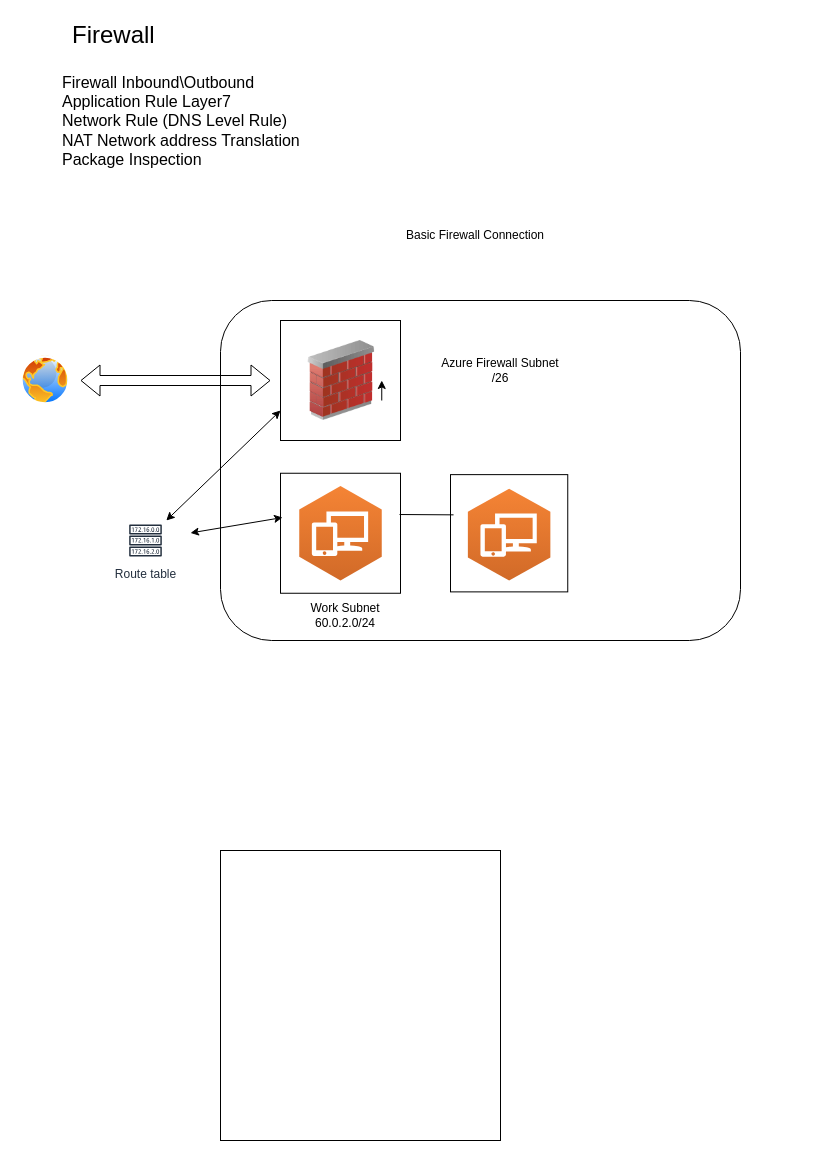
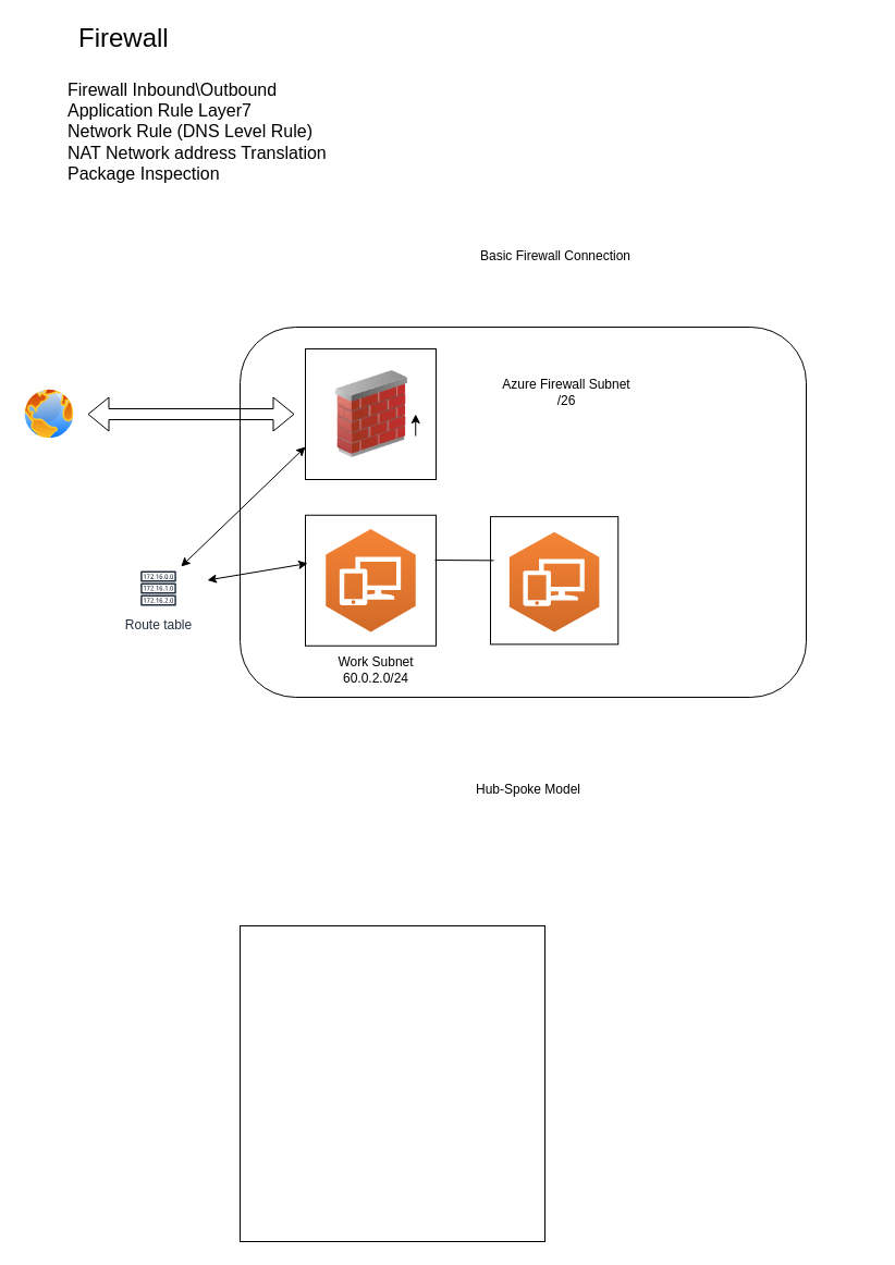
- <mxCell id="20" value="Basic Firewall Connection" style="text;html=1;align=center;verticalAlign=middle;whiteSpace=wrap;rounded=0;" vertex="1" parent="1"><mxGeometry x="185" y="220" width="580" height="30" as="geometry" /></mxCell>
+ <mxCell id="20" value="Basic Firewall Connection" style="text;html=1;align=center;verticalAlign=middle;whiteSpace=wrap;rounded=0;" vertex="1" parent="1"><mxGeometry x="220" y="220" width="580" height="30" as="geometry" /></mxCell>
- <mxCell id="8" value="Azure Firewall Subnet&lt;div&gt;/26&lt;/div&gt;" style="text;html=1;align=center;verticalAlign=middle;whiteSpace=wrap;rounded=0;" parent="1" vertex="1"><mxGeometry x="420" y="340" width="160" height="60" as="geometry" /></mxCell>
+ <mxCell id="8" value="Azure Firewall Subnet&lt;div&gt;/26&lt;/div&gt;" style="text;html=1;align=center;verticalAlign=middle;whiteSpace=wrap;rounded=0;" parent="1" vertex="1"><mxGeometry x="440" y="330" width="160" height="60" as="geometry" /></mxCell>
+ <mxCell id="21" value="Hub-Spoke Model" style="text;html=1;align=center;verticalAlign=middle;whiteSpace=wrap;rounded=0;" vertex="1" parent="1"><mxGeometry x="230" y="710" width="510" height="30" as="geometry" /></mxCell>
